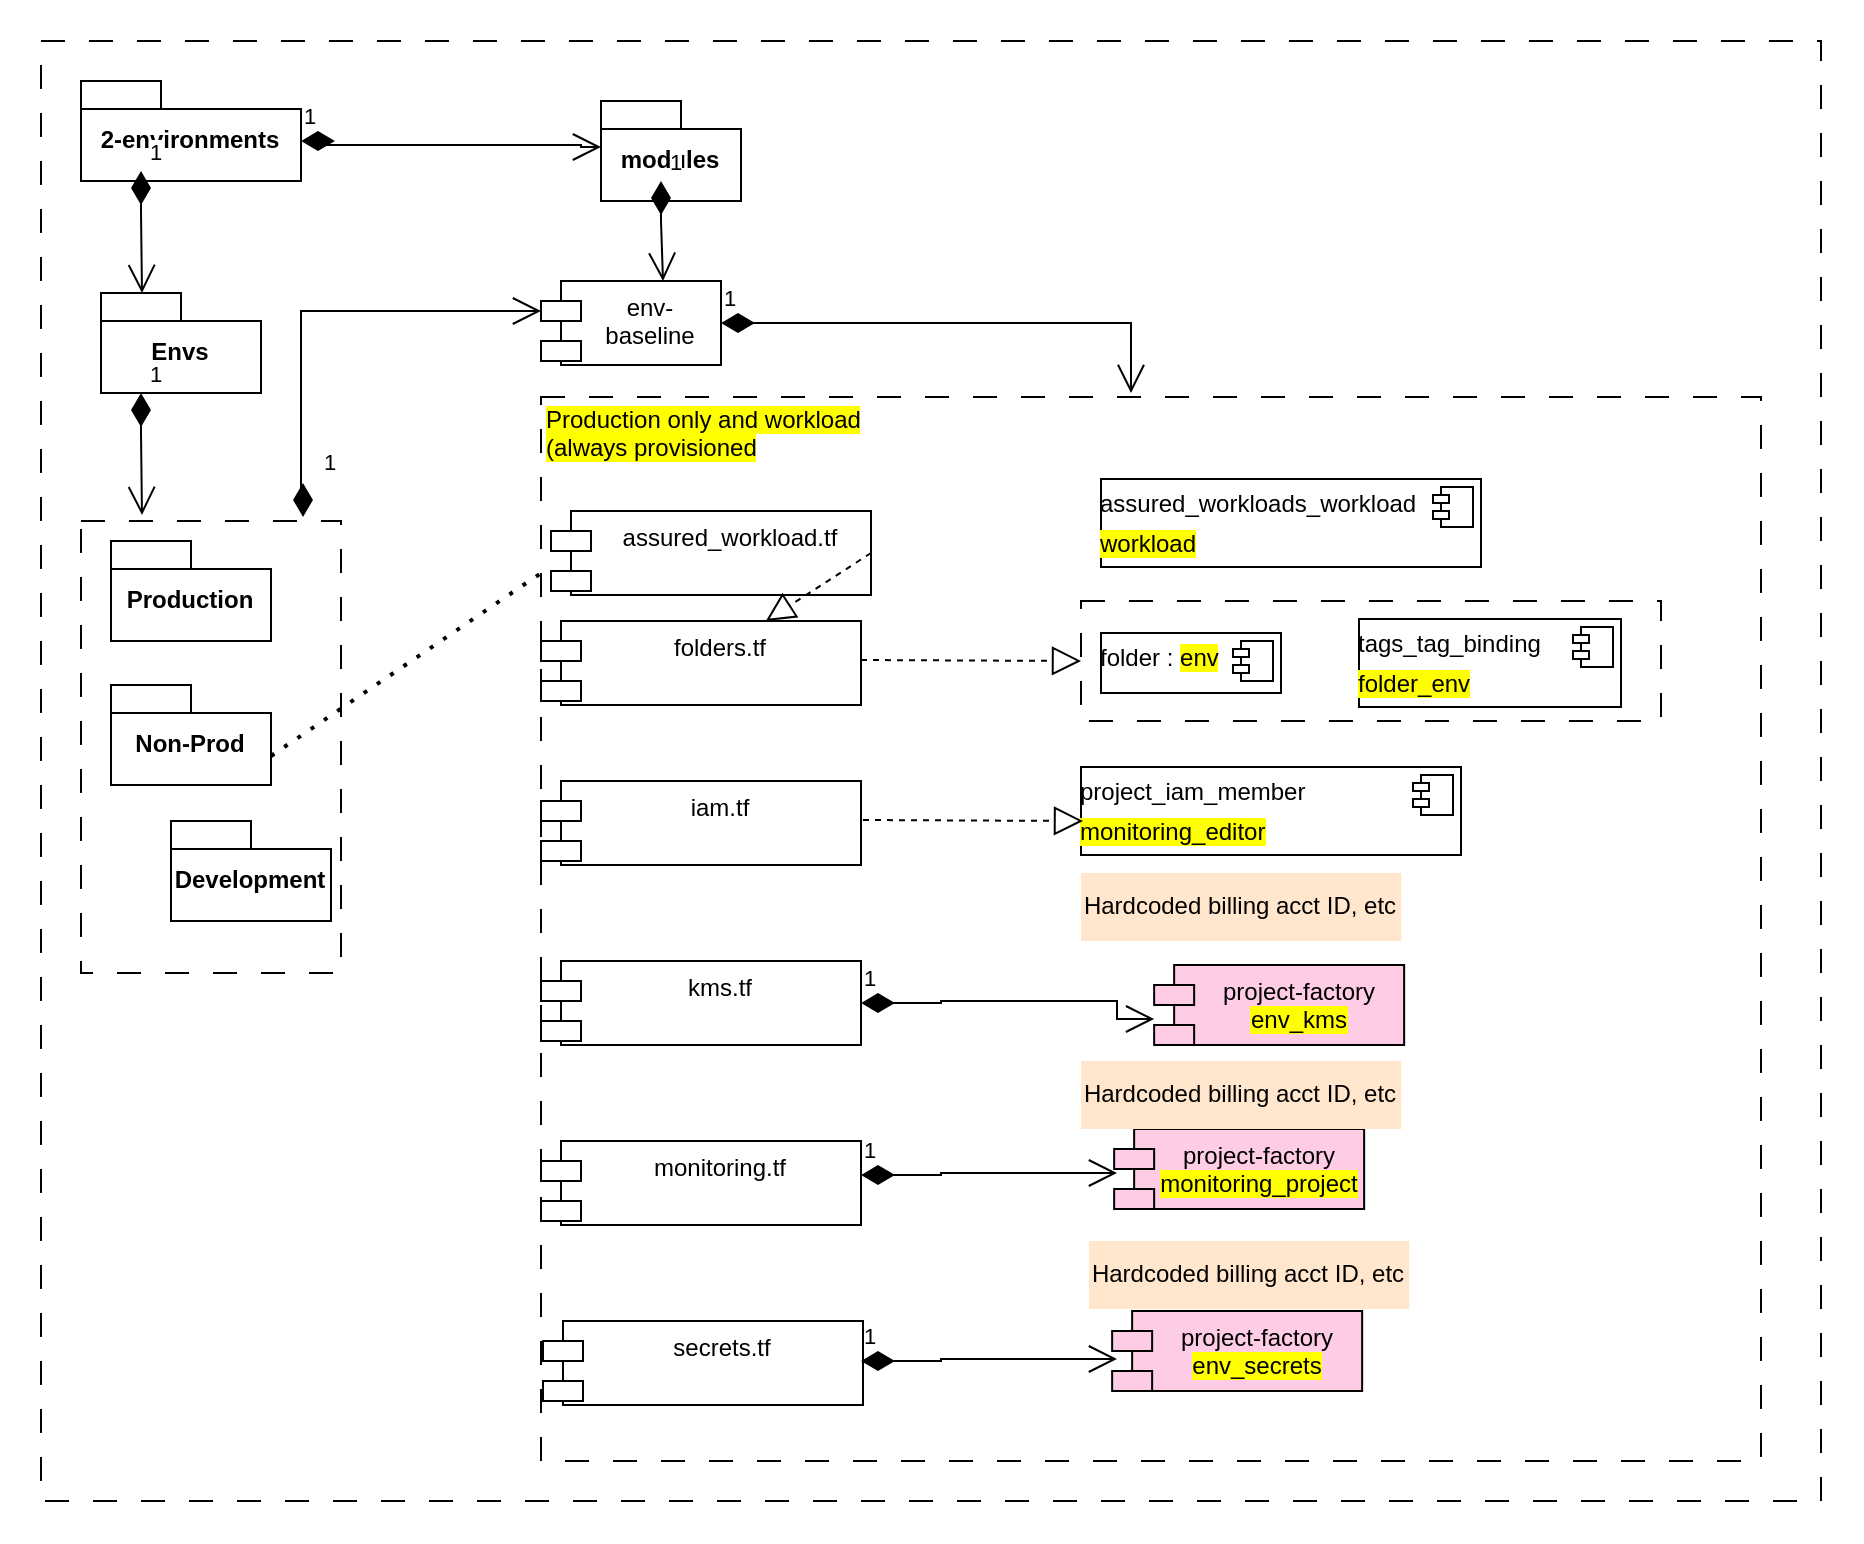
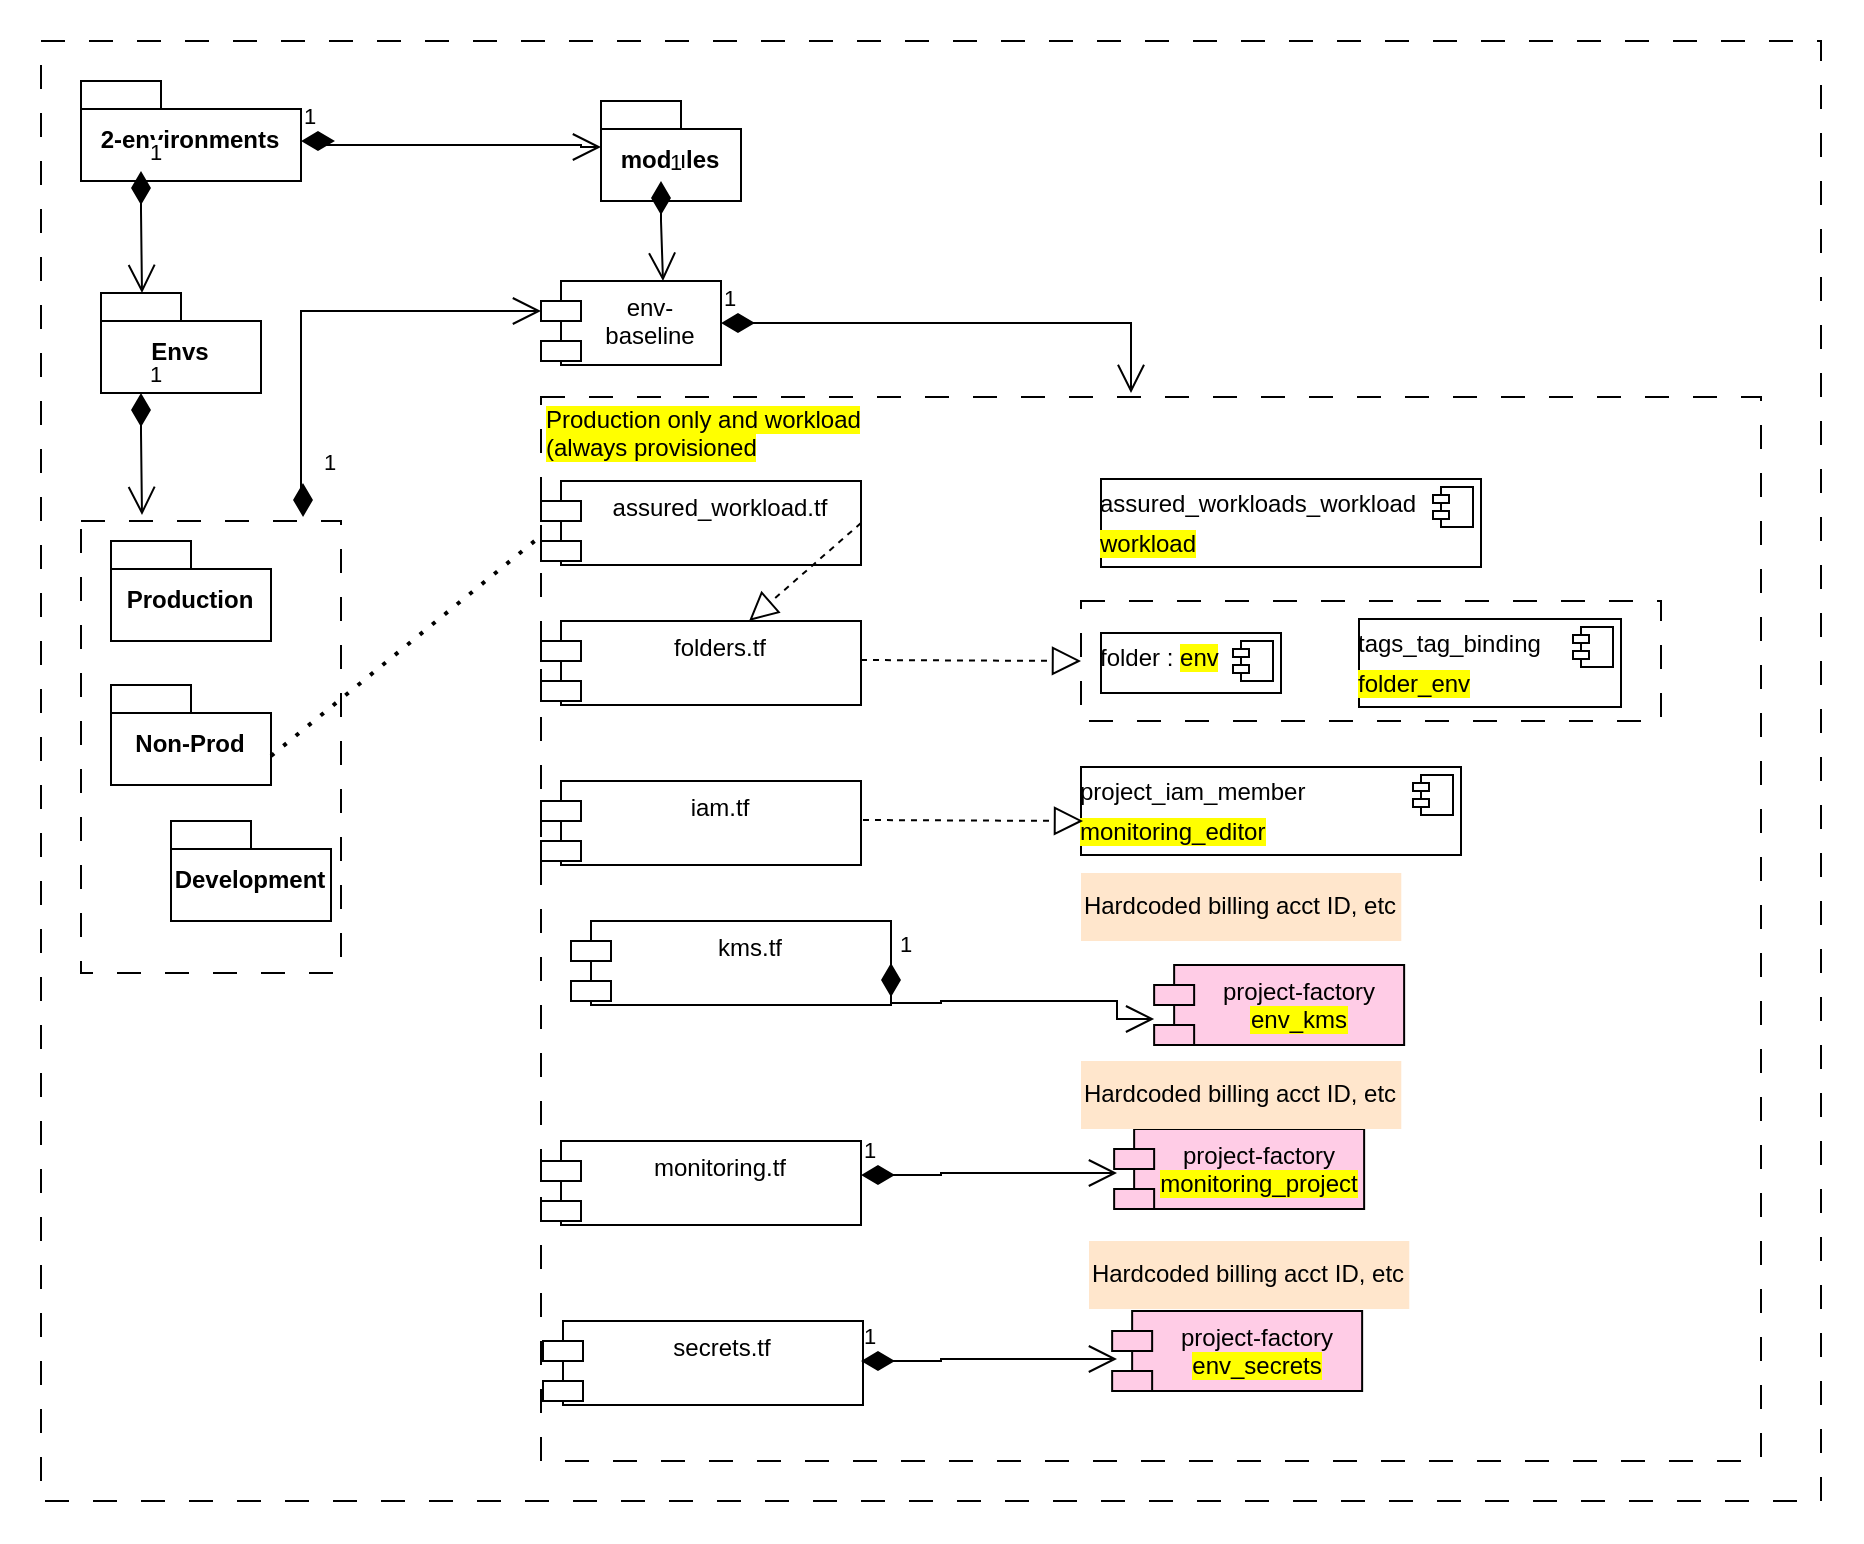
- <mxCell id="12" value="assured_workload.tf" style="shape=module;align=left;spacingLeft=20;align=center;verticalAlign=top;whiteSpace=wrap;html=1;" vertex="1" parent="1"><mxGeometry x="275" y="255" width="160" height="42" as="geometry" /></mxCell>
+ <mxCell id="12" value="assured_workload.tf" style="shape=module;align=left;spacingLeft=20;align=center;verticalAlign=top;whiteSpace=wrap;html=1;" vertex="1" parent="1"><mxGeometry x="270" y="240" width="160" height="42" as="geometry" /></mxCell>
- <mxCell id="16" value="kms.tf" style="shape=module;align=left;spacingLeft=20;align=center;verticalAlign=top;whiteSpace=wrap;html=1;" vertex="1" parent="1"><mxGeometry x="270" y="480" width="160" height="42" as="geometry" /></mxCell>
+ <mxCell id="16" value="kms.tf" style="shape=module;align=left;spacingLeft=20;align=center;verticalAlign=top;whiteSpace=wrap;html=1;" vertex="1" parent="1"><mxGeometry x="285" y="460" width="160" height="42" as="geometry" /></mxCell>
